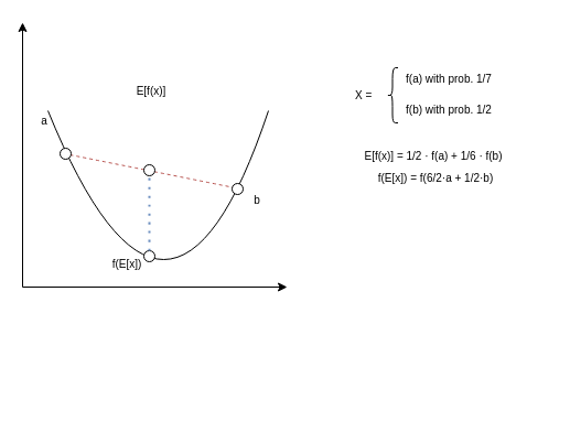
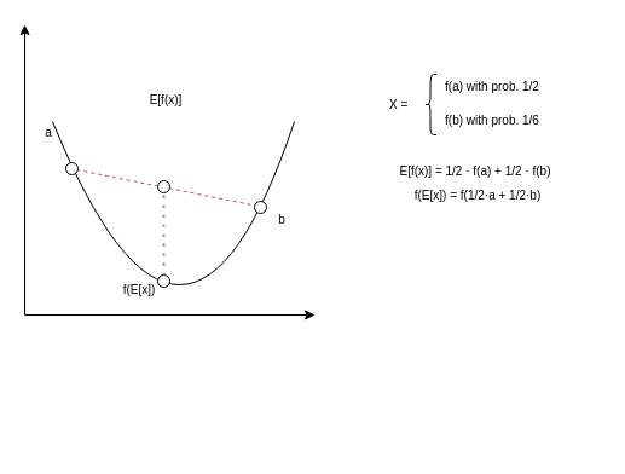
- <mxCell id="15" value="f(a) with prob. 1/7" style="text;html=1;strokeColor=none;fillColor=none;align=center;verticalAlign=middle;whiteSpace=wrap;rounded=0;fontSize=10;" vertex="1" parent="1"><mxGeometry x="341.5" y="56" width="130" height="30" as="geometry" /></mxCell>
+ <mxCell id="15" value="f(a) with prob. 1/2" style="text;html=1;strokeColor=none;fillColor=none;align=center;verticalAlign=middle;whiteSpace=wrap;rounded=0;fontSize=10;" vertex="1" parent="1"><mxGeometry x="341.5" y="56" width="130" height="30" as="geometry" /></mxCell>
- <mxCell id="16" value="f(b) with prob. 1/2" style="text;html=1;strokeColor=none;fillColor=none;align=center;verticalAlign=middle;whiteSpace=wrap;rounded=0;fontSize=10;" vertex="1" parent="1"><mxGeometry x="341.5" y="84" width="130" height="30" as="geometry" /></mxCell>
+ <mxCell id="16" value="f(b) with prob. 1/6" style="text;html=1;strokeColor=none;fillColor=none;align=center;verticalAlign=middle;whiteSpace=wrap;rounded=0;fontSize=10;" vertex="1" parent="1"><mxGeometry x="341.5" y="84" width="130" height="30" as="geometry" /></mxCell>
- <mxCell id="14" value="E[f(x)] = 1/2 · f(a) + 1/6 · f(b)" style="text;html=1;strokeColor=none;fillColor=none;align=center;verticalAlign=middle;whiteSpace=wrap;rounded=0;fontSize=10;" vertex="1" parent="1"><mxGeometry x="293" y="126" width="200" height="30" as="geometry" /></mxCell>
+ <mxCell id="14" value="E[f(x)] = 1/2 · f(a) + 1/2 · f(b)" style="text;html=1;strokeColor=none;fillColor=none;align=center;verticalAlign=middle;whiteSpace=wrap;rounded=0;fontSize=10;" vertex="1" parent="1"><mxGeometry x="293" y="126" width="200" height="30" as="geometry" /></mxCell>
- <mxCell id="18" value="f(E[x]) = f(6/2·a + 1/2·b)" style="text;html=1;strokeColor=none;fillColor=none;align=center;verticalAlign=middle;whiteSpace=wrap;rounded=0;fontSize=10;" vertex="1" parent="1"><mxGeometry x="295" y="146" width="200" height="30" as="geometry" /></mxCell>
+ <mxCell id="18" value="f(E[x]) = f(1/2·a + 1/2·b)" style="text;html=1;strokeColor=none;fillColor=none;align=center;verticalAlign=middle;whiteSpace=wrap;rounded=0;fontSize=10;" vertex="1" parent="1"><mxGeometry x="295" y="146" width="200" height="30" as="geometry" /></mxCell>
